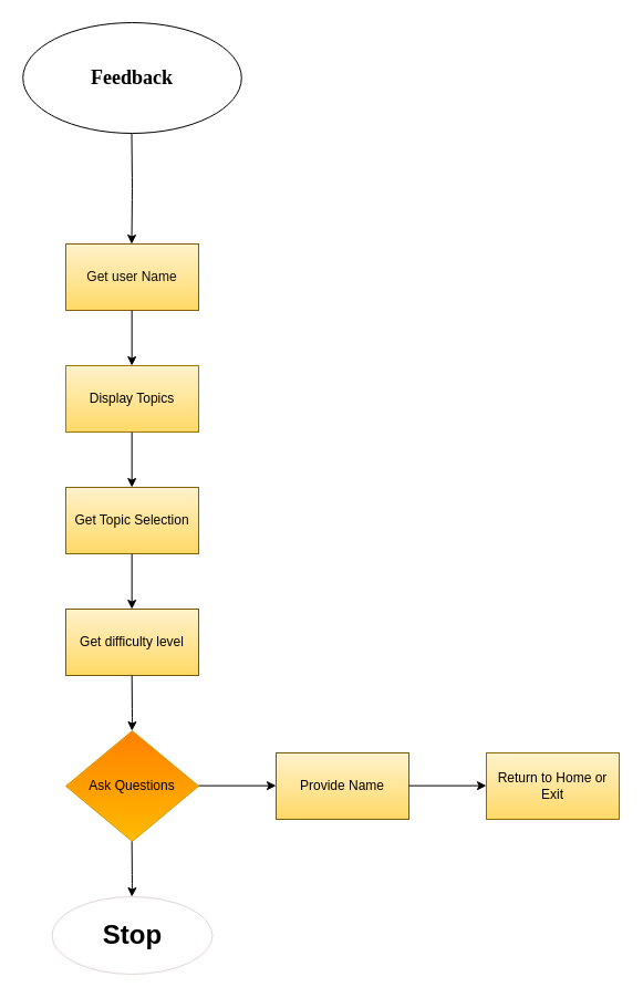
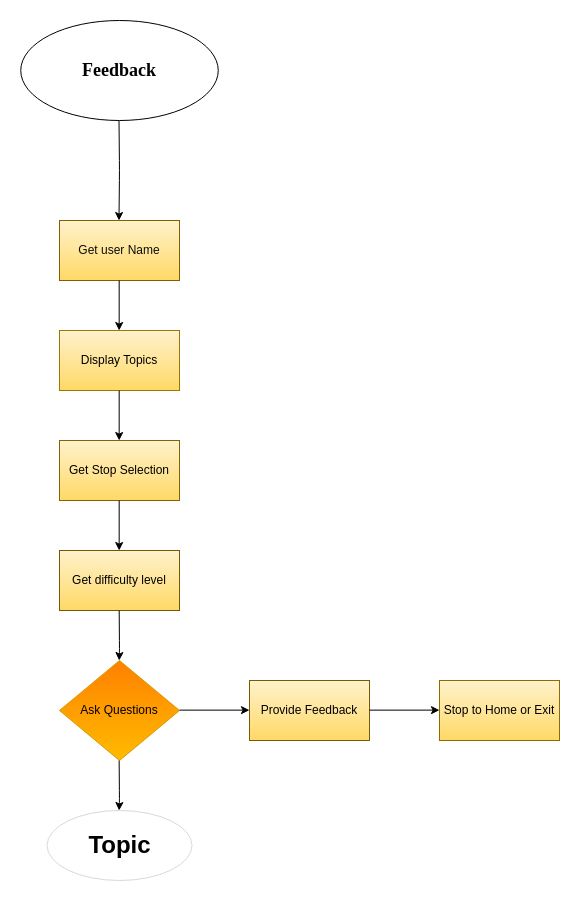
- <mxCell id="7" value="Get Topic Selection" style="rounded=0;whiteSpace=wrap;html=1;fillColor=#fff2cc;strokeColor=#826203;gradientColor=#ffd966;fontColor=#000000;" vertex="1" parent="1"><mxGeometry x="59" y="440" width="120" height="60" as="geometry" /></mxCell>
+ <mxCell id="7" value="Get Stop Selection" style="rounded=0;whiteSpace=wrap;html=1;fillColor=#fff2cc;strokeColor=#826203;gradientColor=#ffd966;fontColor=#000000;" vertex="1" parent="1"><mxGeometry x="59" y="440" width="120" height="60" as="geometry" /></mxCell>
- <mxCell id="10" value="Provide Name" style="rounded=0;whiteSpace=wrap;html=1;fillColor=#fff2cc;strokeColor=#775a03;gradientColor=#ffd966;fontColor=#000000;" vertex="1" parent="1"><mxGeometry x="249" y="680" width="120" height="60" as="geometry" /></mxCell>
+ <mxCell id="10" value="Provide Feedback" style="rounded=0;whiteSpace=wrap;html=1;fillColor=#fff2cc;strokeColor=#775a03;gradientColor=#ffd966;fontColor=#000000;" vertex="1" parent="1"><mxGeometry x="249" y="680" width="120" height="60" as="geometry" /></mxCell>
- <mxCell id="11" value="Return to Home or Exit" style="rounded=0;whiteSpace=wrap;html=1;fillColor=#fff2cc;strokeColor=#8e6b01;gradientColor=#ffd966;fontColor=#000000;" vertex="1" parent="1"><mxGeometry x="439" y="680" width="120" height="60" as="geometry" /></mxCell>
+ <mxCell id="11" value="Stop to Home or Exit" style="rounded=0;whiteSpace=wrap;html=1;fillColor=#fff2cc;strokeColor=#8e6b01;gradientColor=#ffd966;fontColor=#000000;" vertex="1" parent="1"><mxGeometry x="439" y="680" width="120" height="60" as="geometry" /></mxCell>
- <mxCell id="5" value="&lt;h1&gt;Stop&lt;/h1&gt;" style="ellipse;whiteSpace=wrap;html=1;strokeColor=#e2d5d5;" vertex="1" parent="1"><mxGeometry x="46.5" y="810" width="145" height="70" as="geometry" /></mxCell>
+ <mxCell id="5" value="&lt;h1&gt;Topic&lt;/h1&gt;" style="ellipse;whiteSpace=wrap;html=1;strokeColor=#e2d5d5;" vertex="1" parent="1"><mxGeometry x="46.5" y="810" width="145" height="70" as="geometry" /></mxCell>
